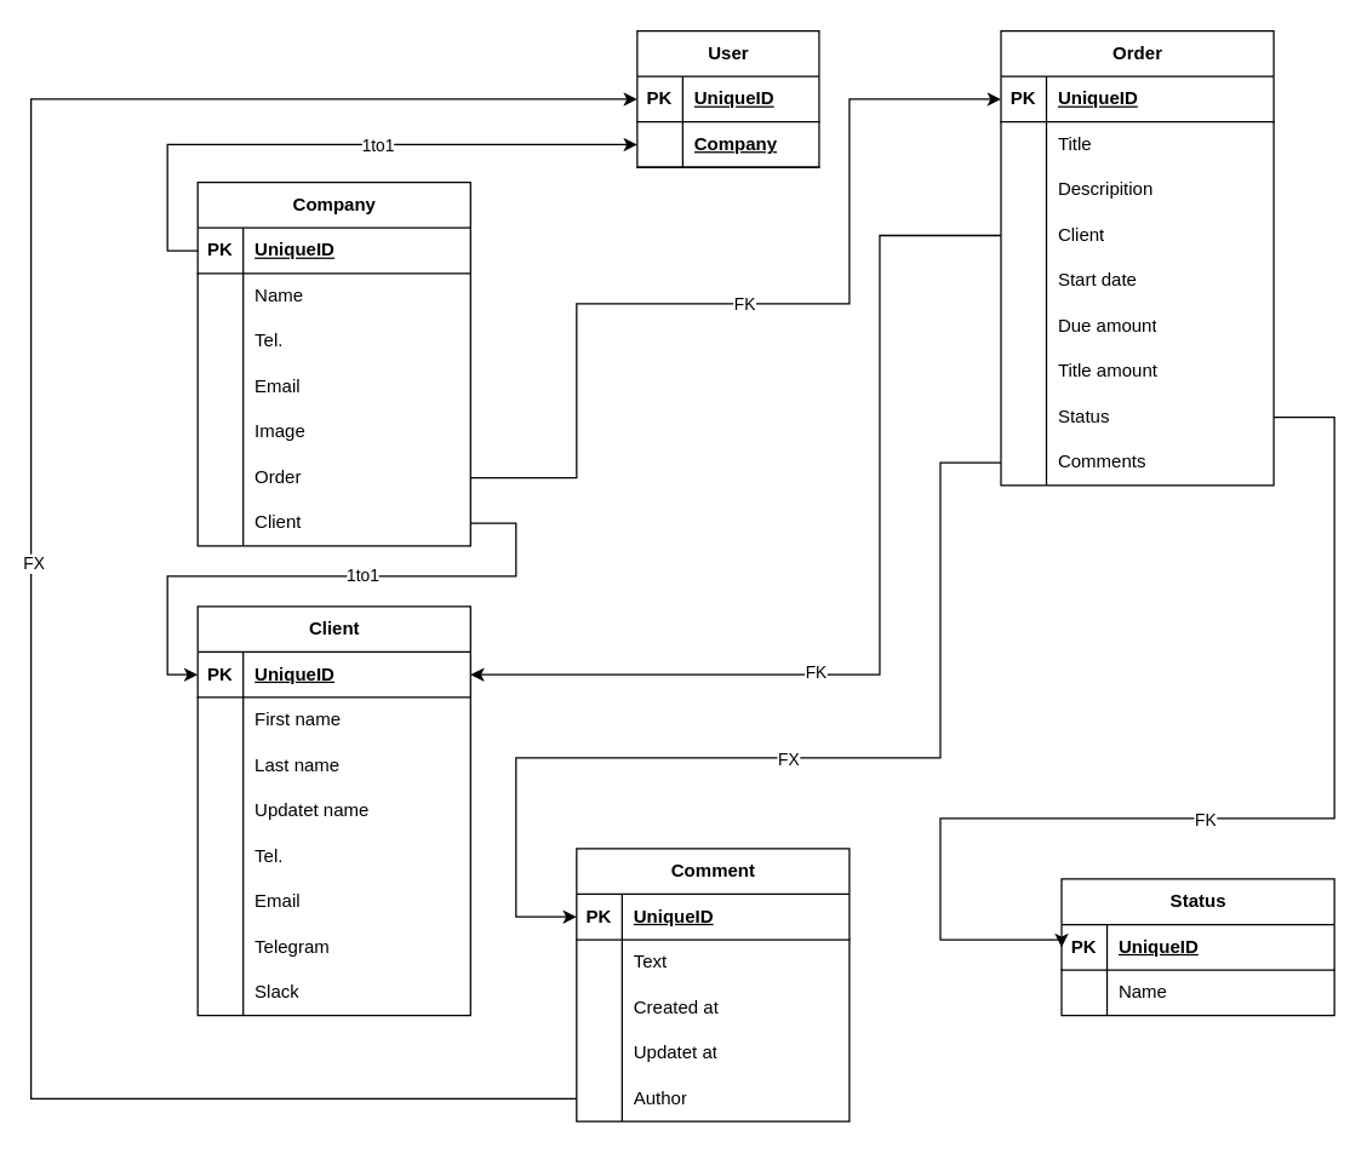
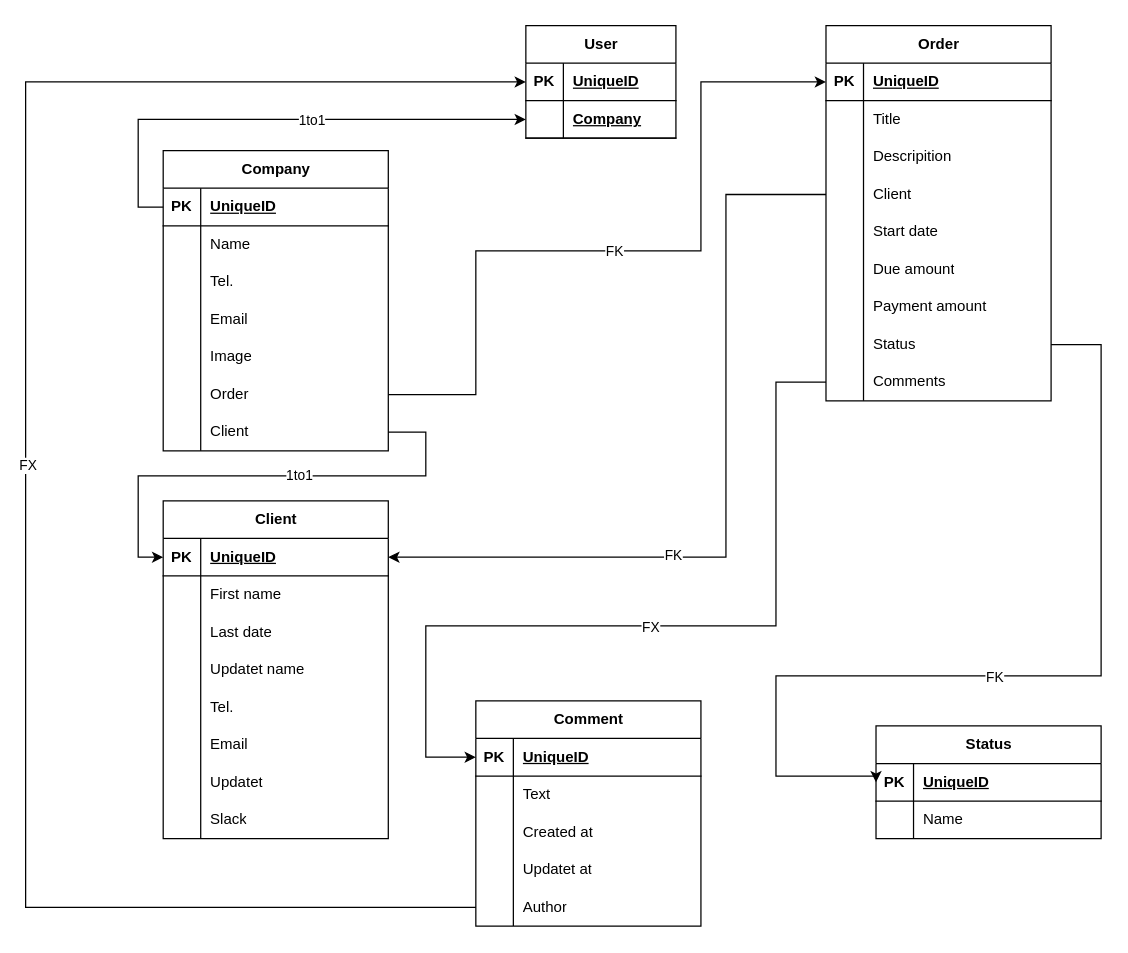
- <mxCell id="61" value="Title amount" style="shape=partialRectangle;connectable=0;fillColor=none;top=0;left=0;bottom=0;right=0;align=left;spacingLeft=6;overflow=hidden;whiteSpace=wrap;html=1;" vertex="1" parent="59"><mxGeometry x="30" width="150" height="30" as="geometry"><mxRectangle width="150" height="30" as="alternateBounds" /></mxGeometry></mxCell>
+ <mxCell id="61" value="Payment amount" style="shape=partialRectangle;connectable=0;fillColor=none;top=0;left=0;bottom=0;right=0;align=left;spacingLeft=6;overflow=hidden;whiteSpace=wrap;html=1;" vertex="1" parent="59"><mxGeometry x="30" width="150" height="30" as="geometry"><mxRectangle width="150" height="30" as="alternateBounds" /></mxGeometry></mxCell>
- <mxCell id="81" value="Last name" style="shape=partialRectangle;connectable=0;fillColor=none;top=0;left=0;bottom=0;right=0;align=left;spacingLeft=6;overflow=hidden;whiteSpace=wrap;html=1;" vertex="1" parent="79"><mxGeometry x="30" width="150" height="30" as="geometry"><mxRectangle width="150" height="30" as="alternateBounds" /></mxGeometry></mxCell>
+ <mxCell id="81" value="Last date" style="shape=partialRectangle;connectable=0;fillColor=none;top=0;left=0;bottom=0;right=0;align=left;spacingLeft=6;overflow=hidden;whiteSpace=wrap;html=1;" vertex="1" parent="79"><mxGeometry x="30" width="150" height="30" as="geometry"><mxRectangle width="150" height="30" as="alternateBounds" /></mxGeometry></mxCell>
- <mxCell id="93" value="Telegram" style="shape=partialRectangle;connectable=0;fillColor=none;top=0;left=0;bottom=0;right=0;align=left;spacingLeft=6;overflow=hidden;whiteSpace=wrap;html=1;" vertex="1" parent="91"><mxGeometry x="30" width="150" height="30" as="geometry"><mxRectangle width="150" height="30" as="alternateBounds" /></mxGeometry></mxCell>
+ <mxCell id="93" value="Updatet" style="shape=partialRectangle;connectable=0;fillColor=none;top=0;left=0;bottom=0;right=0;align=left;spacingLeft=6;overflow=hidden;whiteSpace=wrap;html=1;" vertex="1" parent="91"><mxGeometry x="30" width="150" height="30" as="geometry"><mxRectangle width="150" height="30" as="alternateBounds" /></mxGeometry></mxCell>
